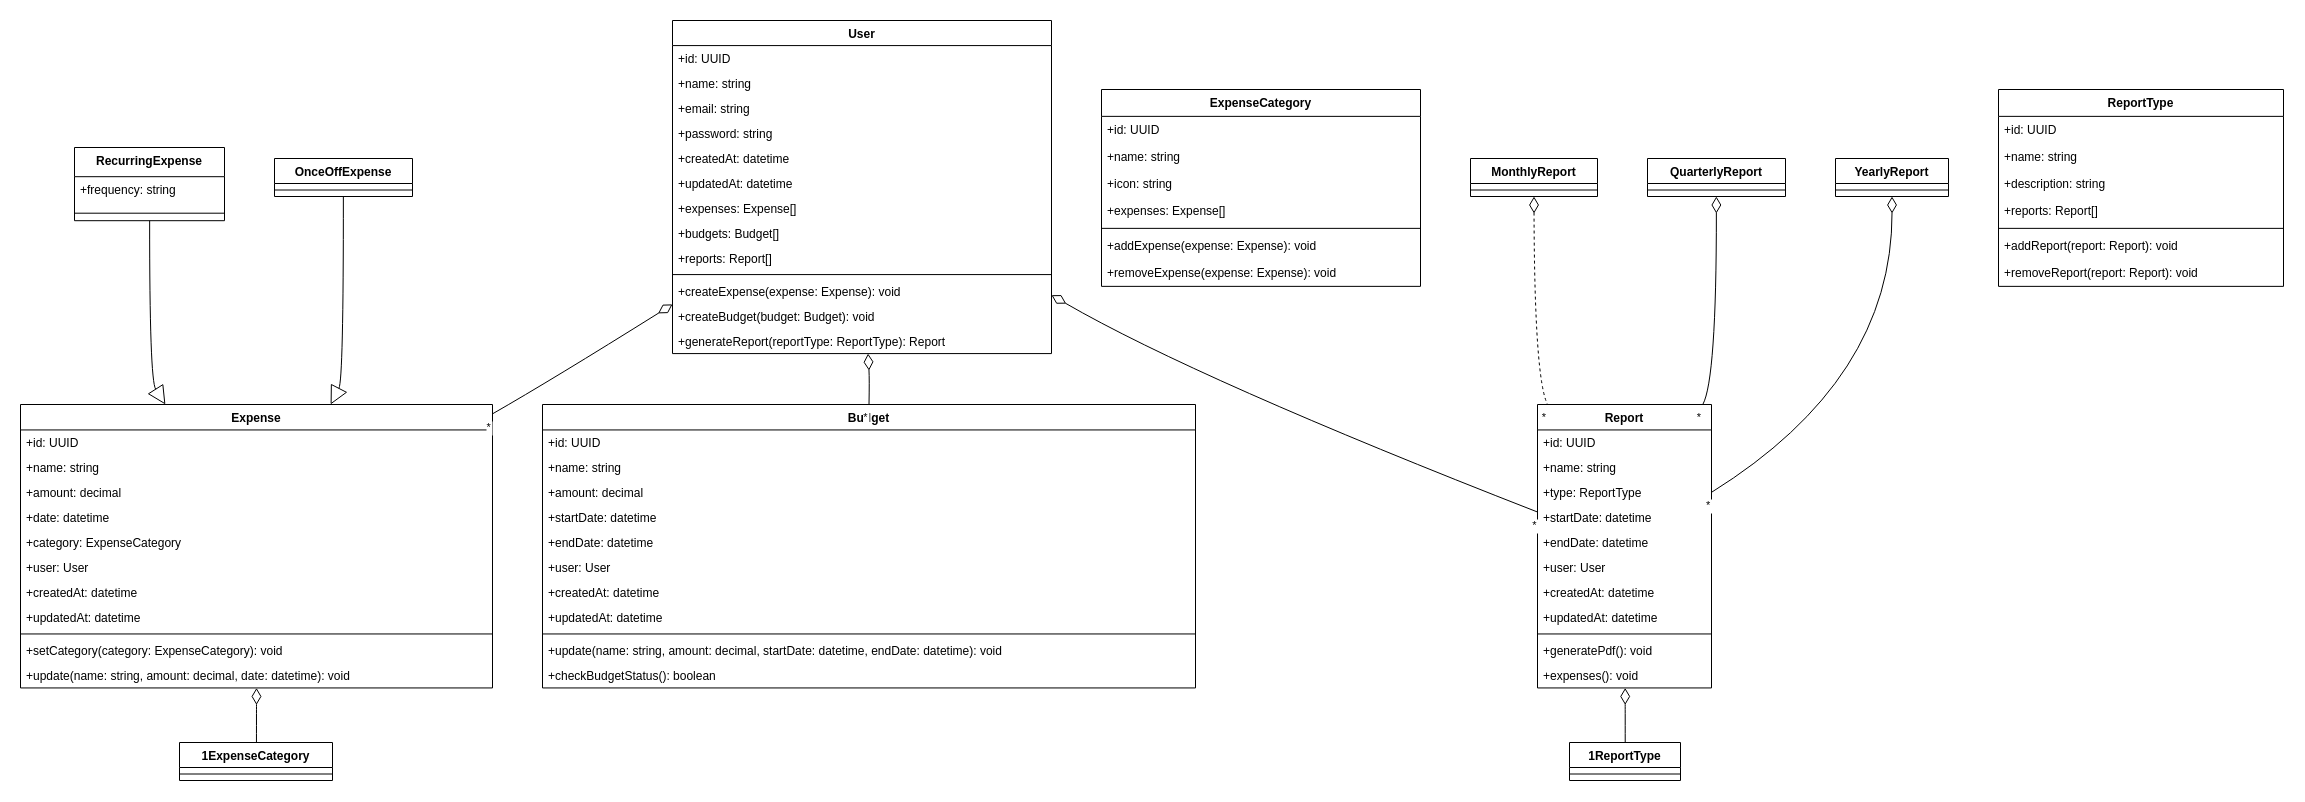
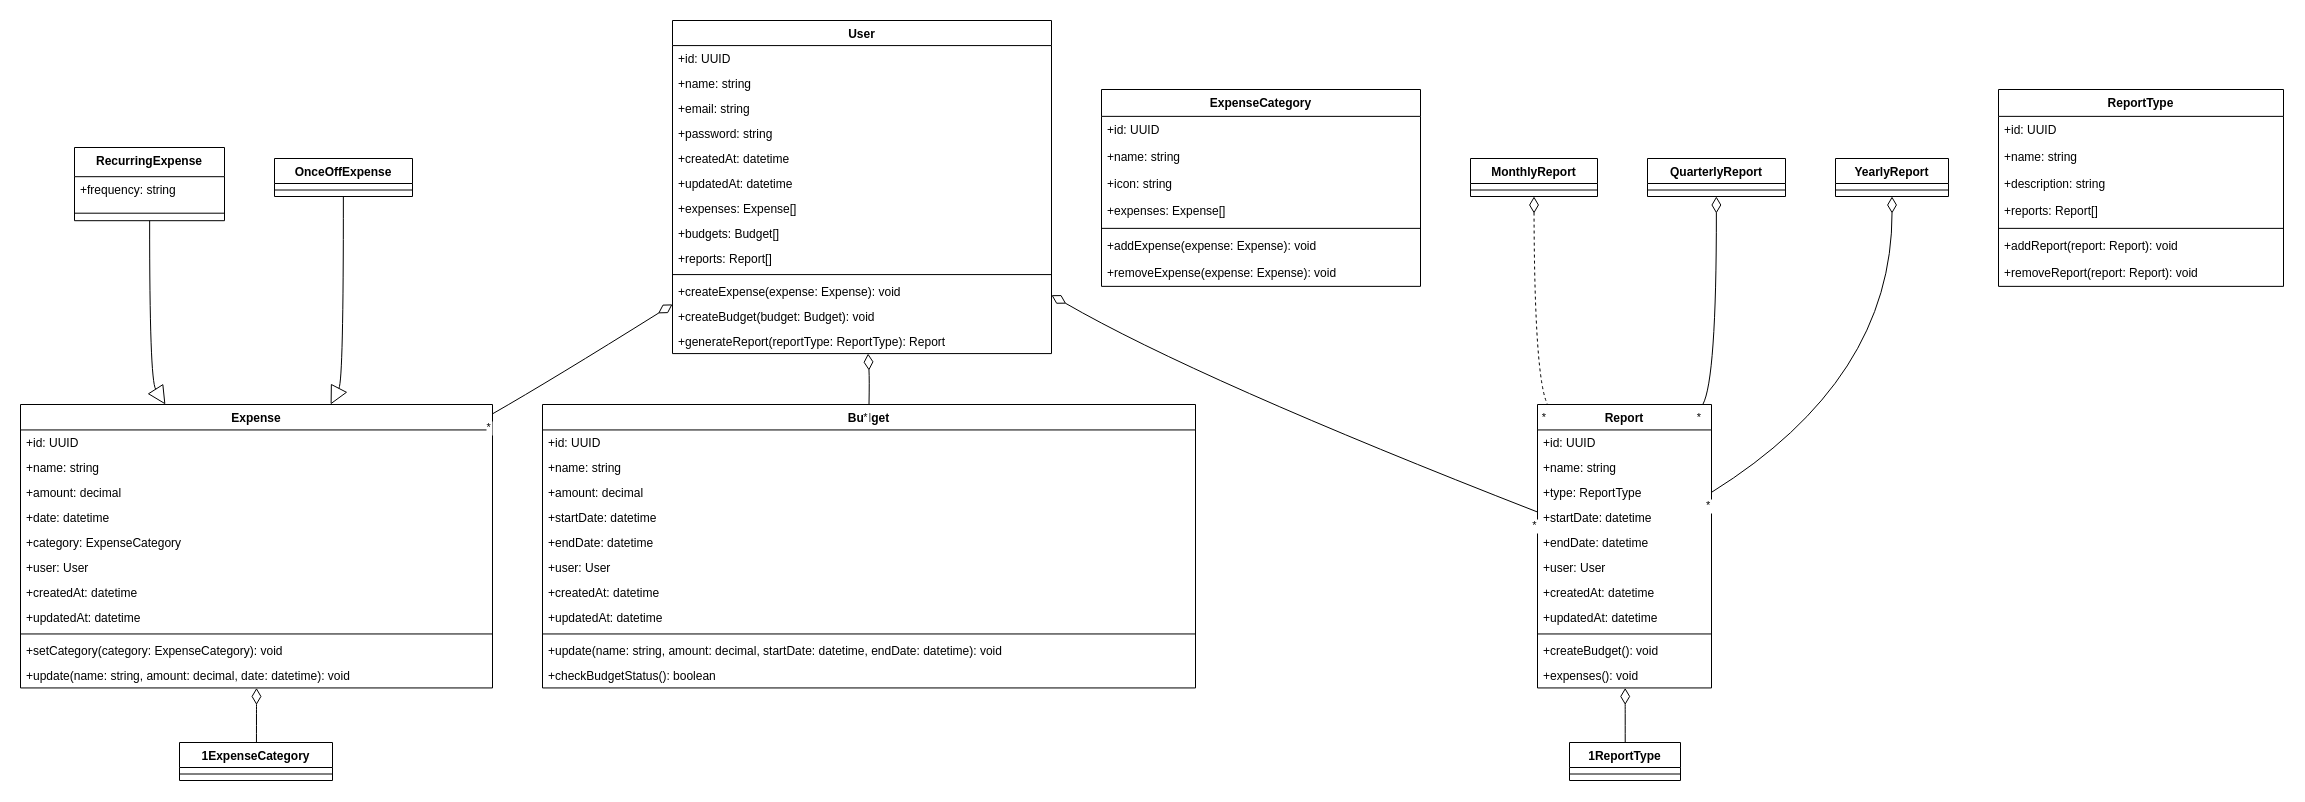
- <mxCell id="63" value="+generatePdf(): void" style="text;strokeColor=none;fillColor=none;align=left;verticalAlign=top;spacingLeft=4;spacingRight=4;overflow=hidden;rotatable=0;points=[[0,0.5],[1,0.5]];portConstraint=eastwest;" vertex="1" parent="53"><mxGeometry y="233.455" width="174" height="25" as="geometry" /></mxCell>
+ <mxCell id="63" value="+createBudget(): void" style="text;strokeColor=none;fillColor=none;align=left;verticalAlign=top;spacingLeft=4;spacingRight=4;overflow=hidden;rotatable=0;points=[[0,0.5],[1,0.5]];portConstraint=eastwest;" vertex="1" parent="53"><mxGeometry y="233.455" width="174" height="25" as="geometry" /></mxCell>
